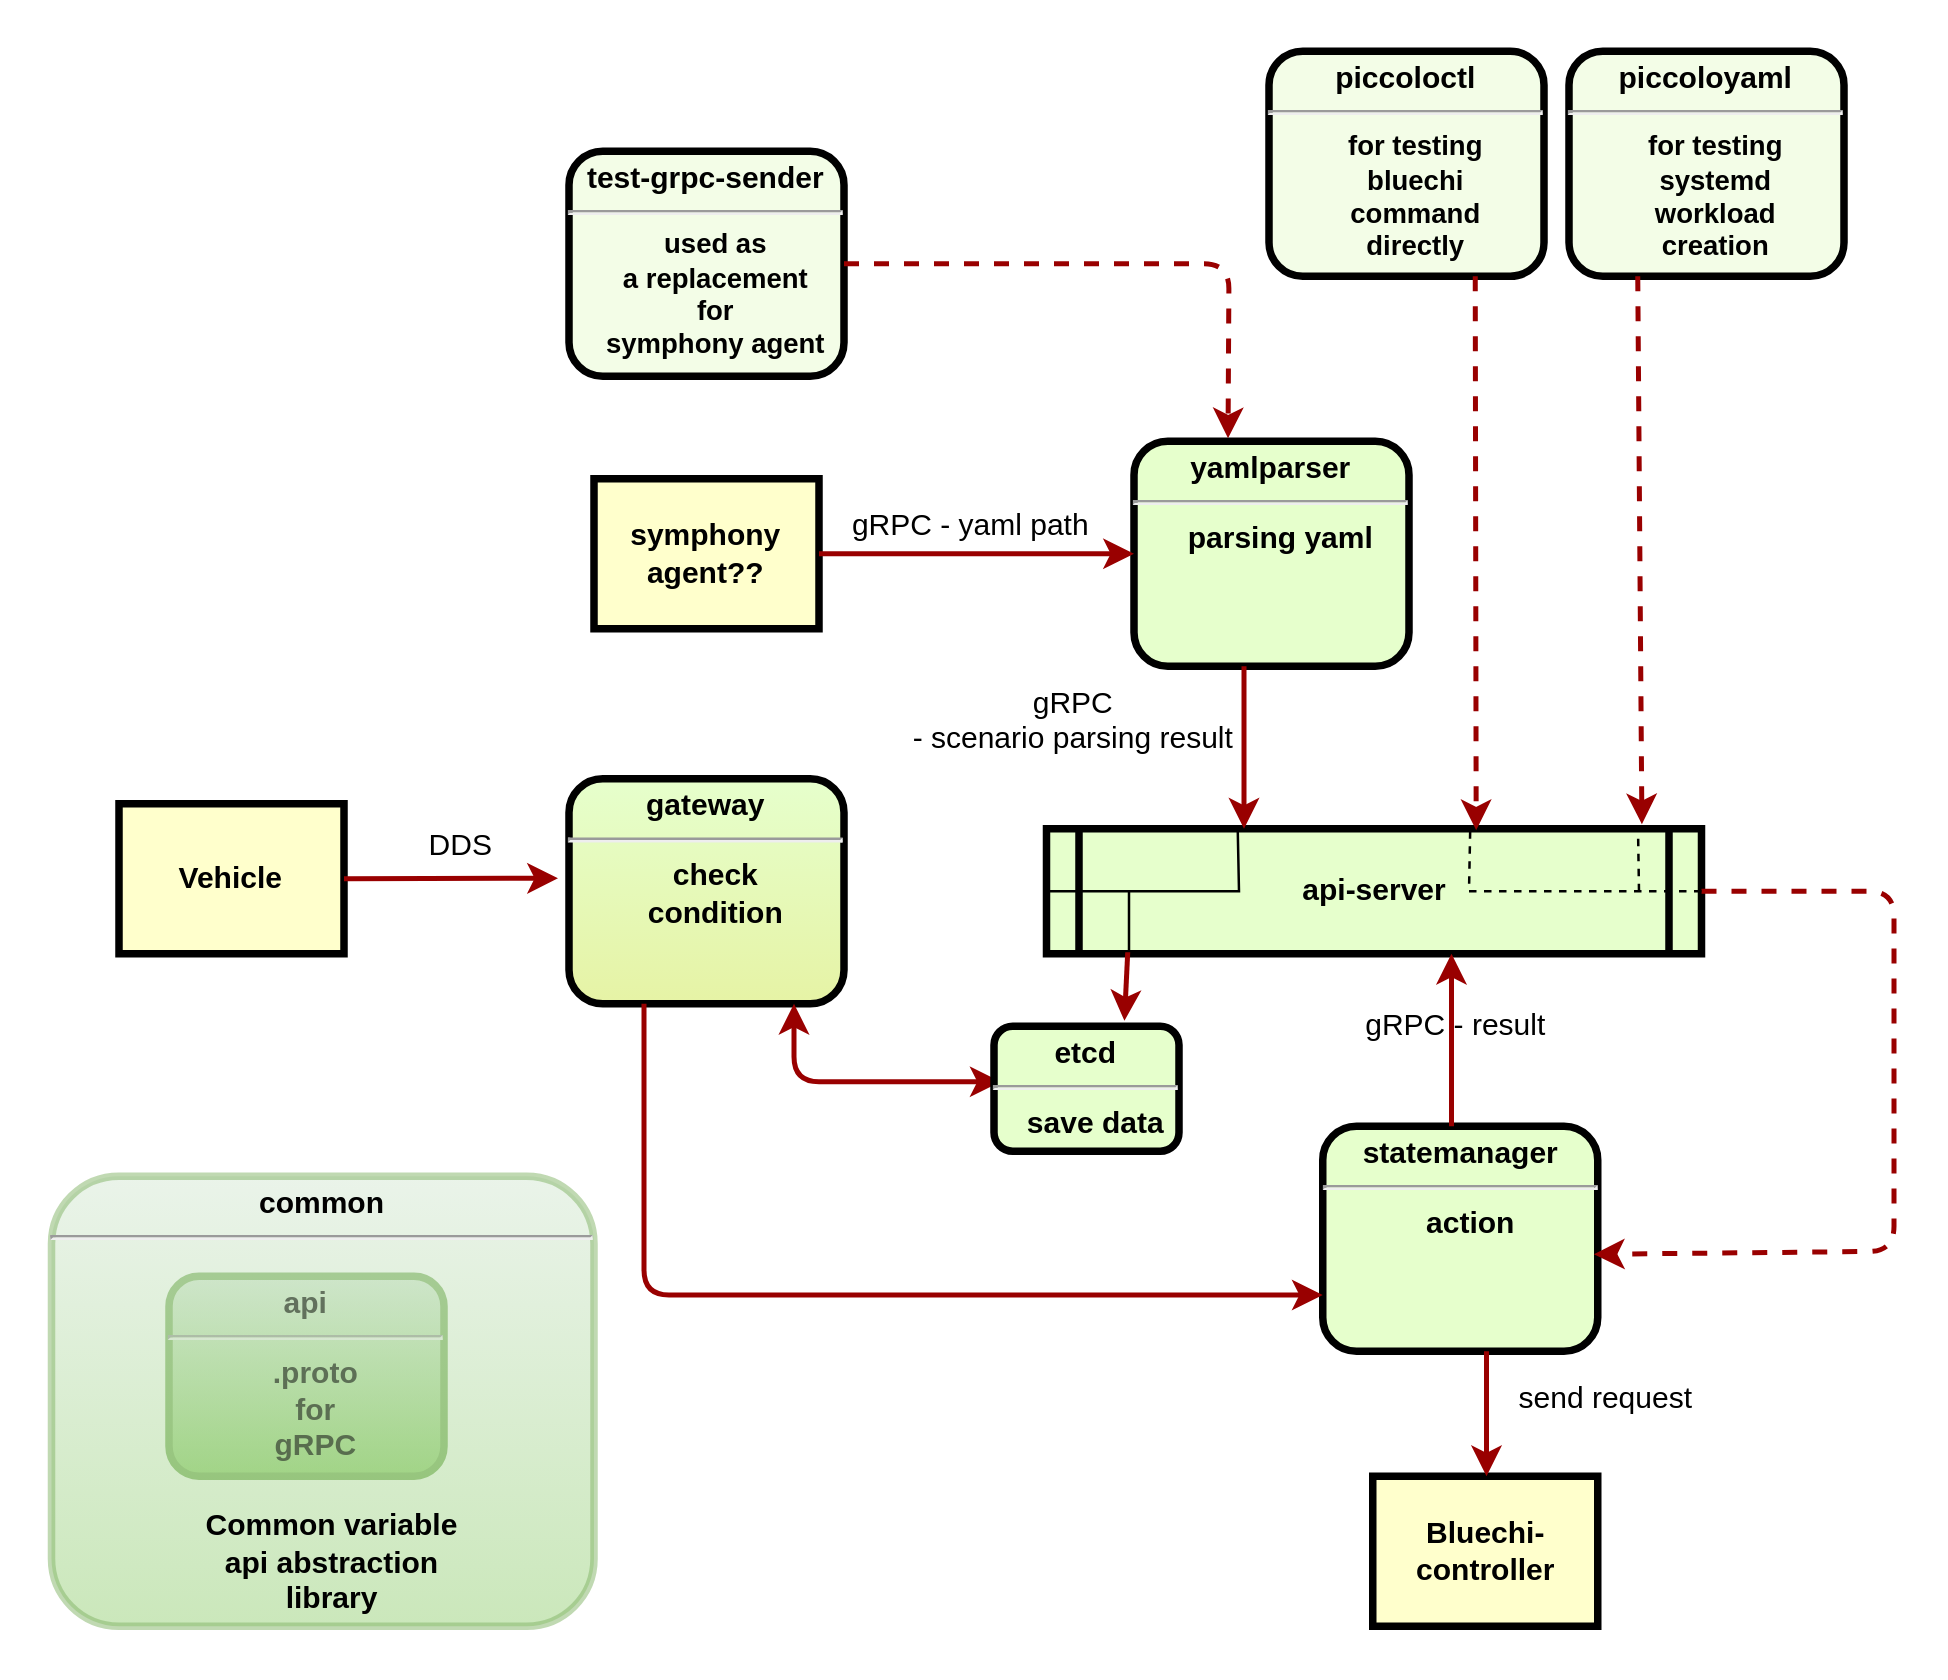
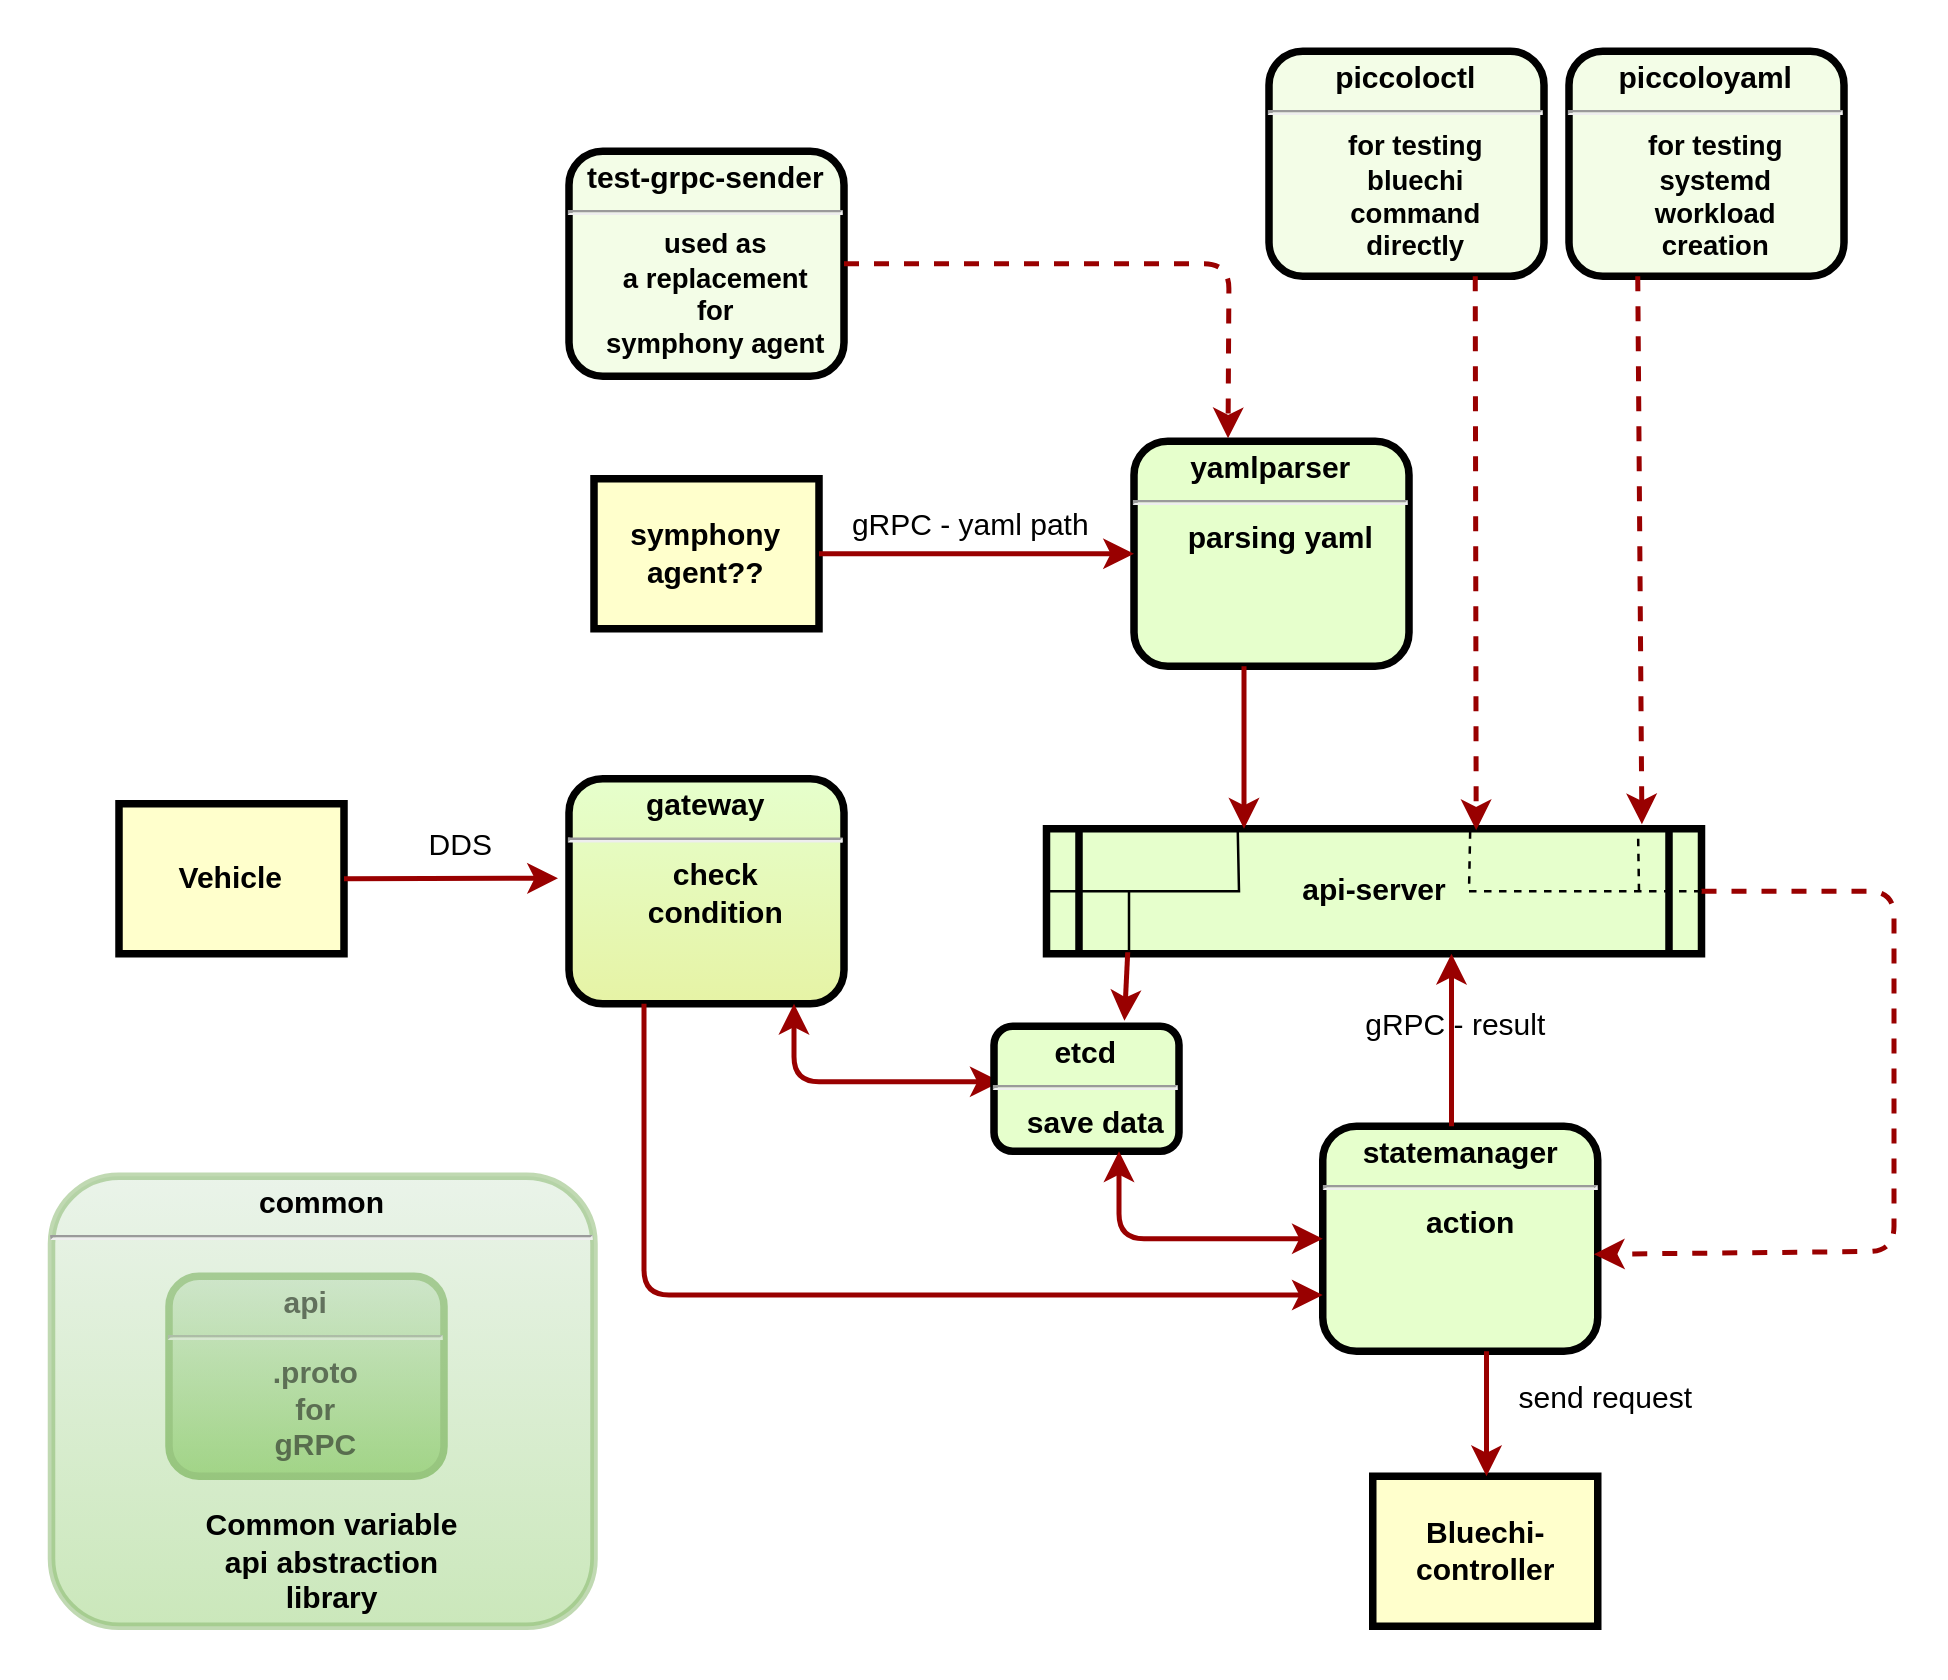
- <mxCell id="11" value="gRPC&#10;- scenario parsing result" style="text;spacingTop=-5;align=center" parent="1" vertex="1"><mxGeometry x="357" y="272" width="144" height="39" as="geometry" /></mxCell>
+ <mxCell id="23" value="" style="edgeStyle=elbowEdgeStyle;elbow=horizontal;strokeColor=#990000;strokeWidth=2;startArrow=classic;startFill=1;exitX=0;exitY=0.5;exitDx=0;exitDy=0;" parent="1" source="8" target="17" edge="1"><mxGeometry width="100" height="100" relative="1" as="geometry"><mxPoint x="370" y="460" as="sourcePoint" /><mxPoint x="453" y="491" as="targetPoint" /><Array as="points"><mxPoint x="447" y="480" /><mxPoint x="400" y="529" /><mxPoint x="500" y="469" /></Array></mxGeometry></mxCell>
